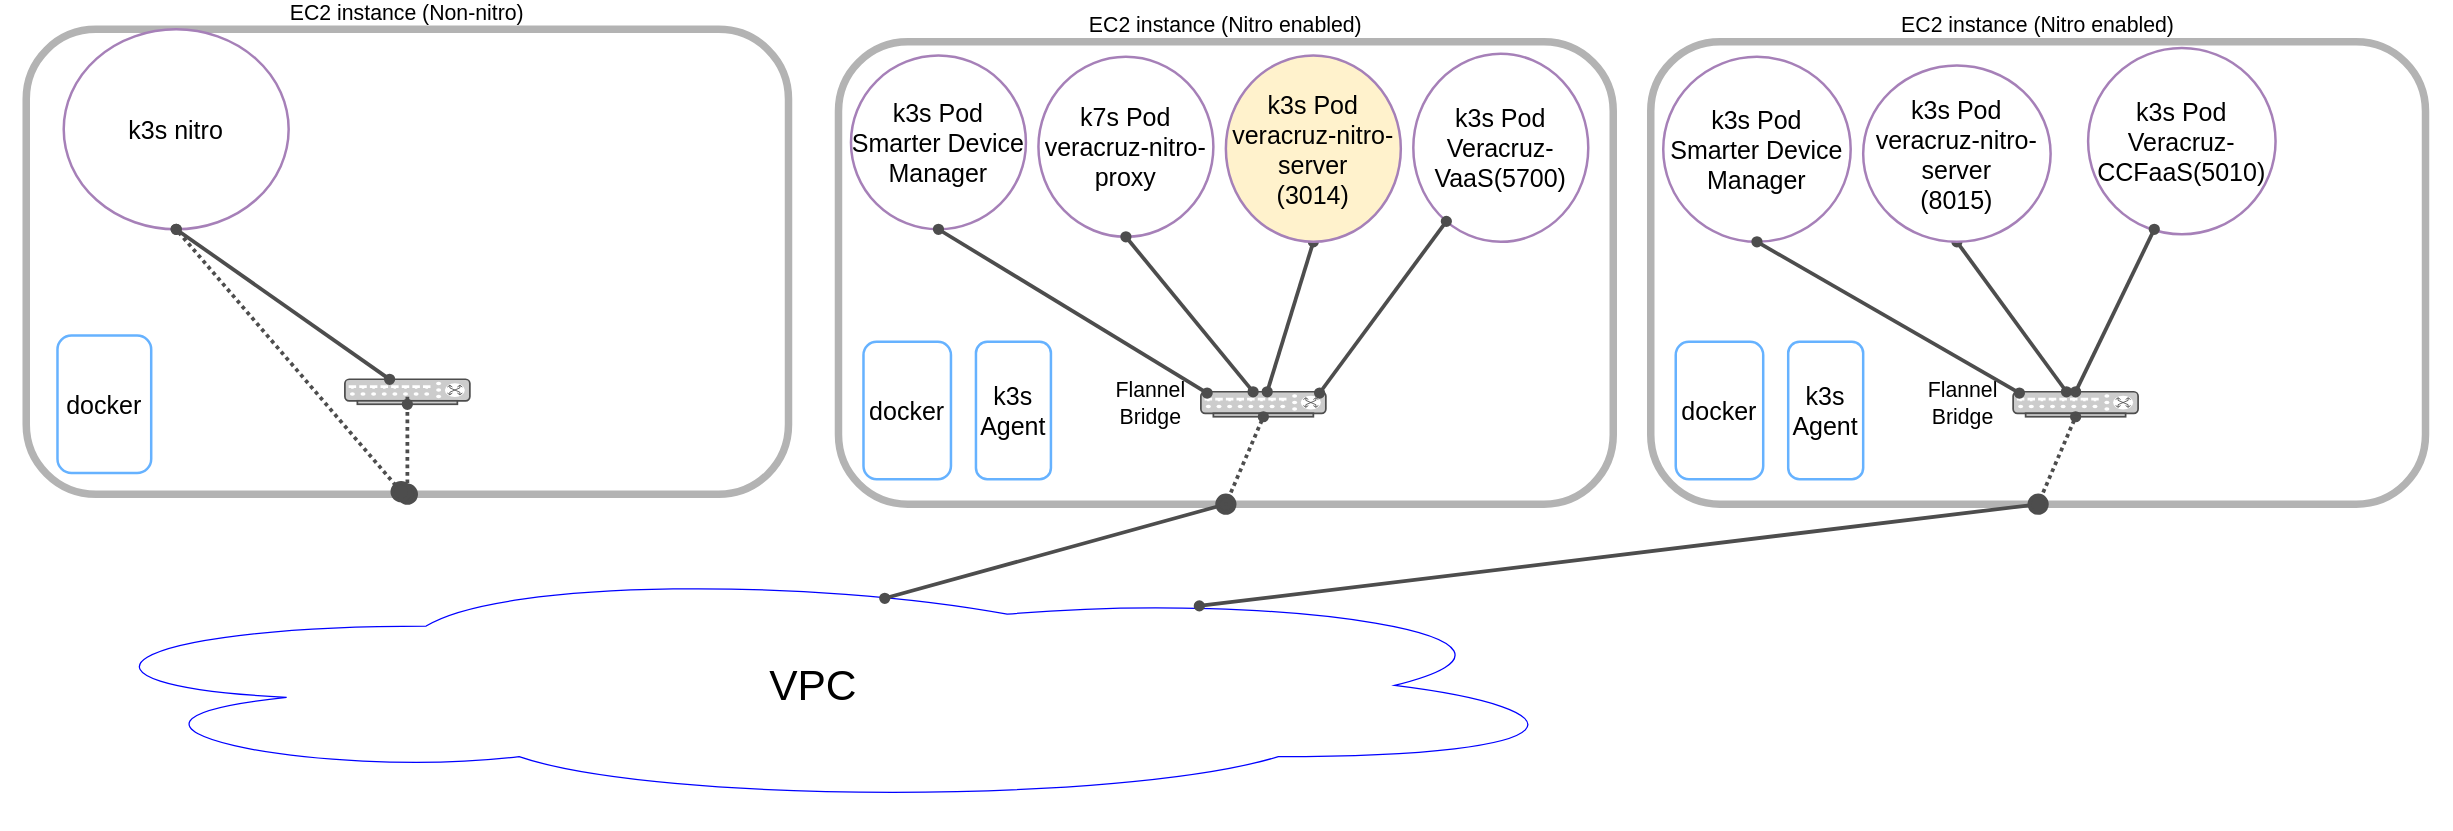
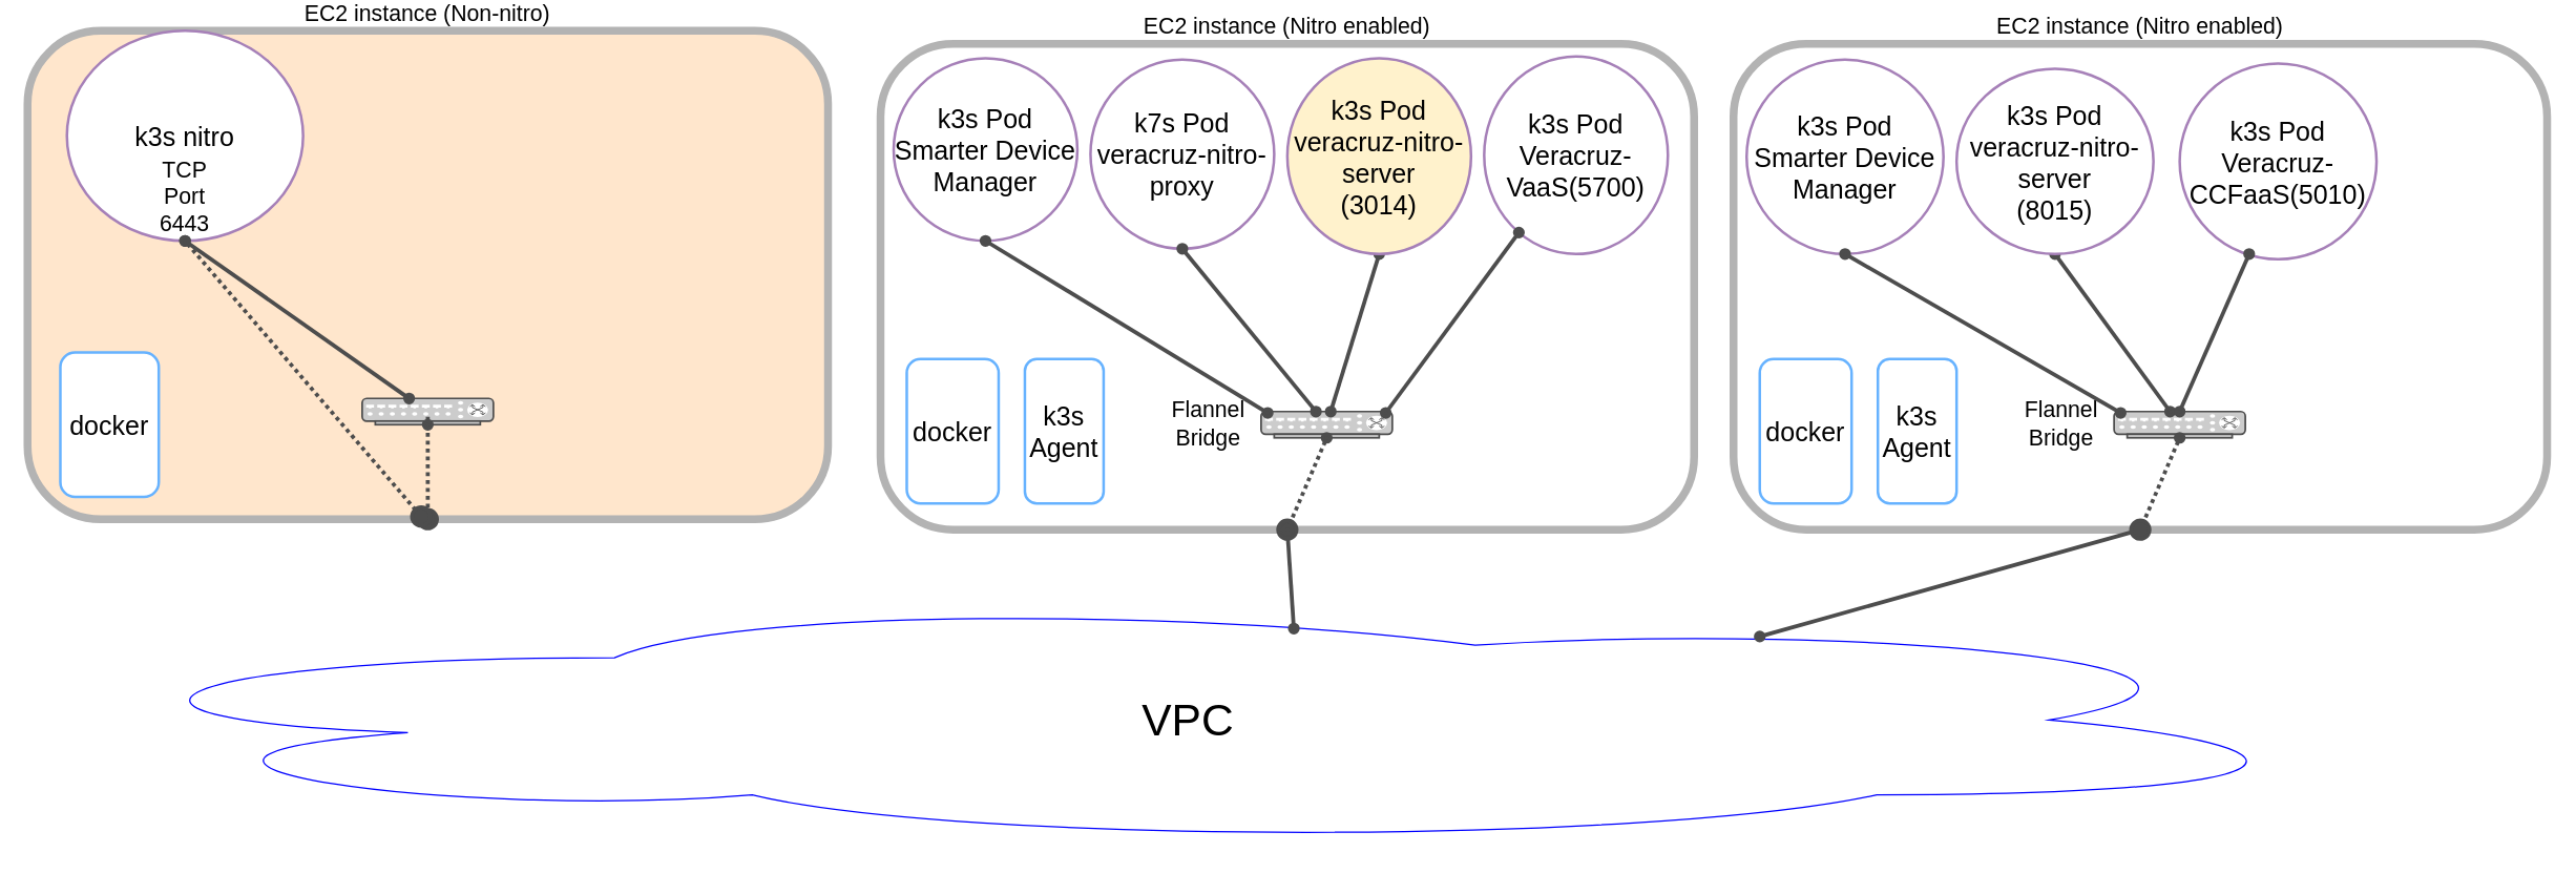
- <mxCell id="36" value="k3s Pod&lt;br style=&quot;font-size: 20px&quot;&gt;Veracruz-CCFaaS(5010)" style="ellipse;whiteSpace=wrap;html=1;strokeWidth=2;strokeColor=#A680B8;fontSize=20;" vertex="1" parent="1"><mxGeometry x="1670" y="35" width="150" height="149" as="geometry" /></mxCell>
+ <mxCell id="36" value="k3s Pod&lt;br style=&quot;font-size: 20px&quot;&gt;Veracruz-CCFaaS(5010)" style="ellipse;whiteSpace=wrap;html=1;strokeWidth=2;strokeColor=#A680B8;fontSize=20;" vertex="1" parent="1"><mxGeometry x="1660" y="45" width="150" height="149" as="geometry" /></mxCell>
+ <mxCell id="18" value="TCP Port 6443" style="text;html=1;strokeColor=none;fillColor=none;align=center;verticalAlign=middle;whiteSpace=wrap;rounded=0;fontSize=17;" parent="1" vertex="1"><mxGeometry x="120" y="112" width="40" height="69" as="geometry" /></mxCell>
- <mxCell id="13" value="EC2 instance (Non-nitro)" style="rounded=1;whiteSpace=wrap;html=1;labelPosition=center;verticalLabelPosition=top;align=center;verticalAlign=bottom;strokeWidth=6;strokeColor=#B3B3B3;fontSize=17;" parent="1" vertex="1"><mxGeometry x="20" y="20" width="610" height="372" as="geometry" /></mxCell>
+ <mxCell id="13" value="EC2 instance (Non-nitro)" style="rounded=1;whiteSpace=wrap;html=1;labelPosition=center;verticalLabelPosition=top;align=center;verticalAlign=bottom;strokeWidth=6;strokeColor=#B3B3B3;fontSize=17;fillColor=#ffe6cc;" parent="1" vertex="1"><mxGeometry x="20" y="20" width="610" height="372" as="geometry" /></mxCell>
- <mxCell id="4" value="&lt;font style=&quot;font-size: 34px&quot;&gt;VPC&lt;/font&gt;" style="ellipse;shape=cloud;whiteSpace=wrap;html=1;strokeColor=#0000FF;" parent="1" vertex="1"><mxGeometry x="30" y="450" width="1240" height="190" as="geometry" /></mxCell>
+ <mxCell id="4" value="&lt;font style=&quot;font-size: 34px&quot;&gt;VPC&lt;/font&gt;" style="ellipse;shape=cloud;whiteSpace=wrap;html=1;strokeColor=#0000FF;" parent="1" vertex="1"><mxGeometry x="30" y="450" width="1749" height="190" as="geometry" /></mxCell>
